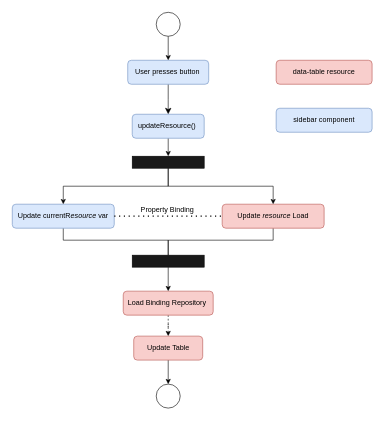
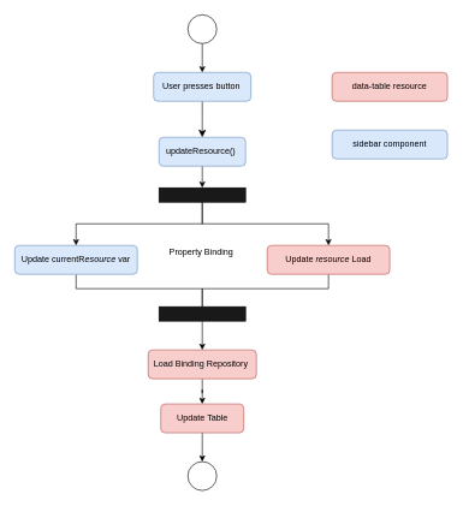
- <mxCell id="14" value="" style="endArrow=none;dashed=1;html=1;dashPattern=1 3;strokeWidth=2;entryX=0;entryY=0.5;entryDx=0;entryDy=0;exitX=1;exitY=0.5;exitDx=0;exitDy=0;" edge="1" parent="1" source="9" target="13"><mxGeometry width="50" height="50" relative="1" as="geometry"><mxPoint x="190" y="480" as="sourcePoint" /><mxPoint x="240" y="430" as="targetPoint" /></mxGeometry></mxCell>
- <mxCell id="6" style="edgeStyle=orthogonalEdgeStyle;rounded=0;orthogonalLoop=1;jettySize=auto;html=1;entryX=0.5;entryY=0;entryDx=0;entryDy=0;endArrow=classic;endFill=1;dashed=1;" edge="1" parent="1" source="7" target="24"><mxGeometry relative="1" as="geometry" /></mxCell>
+ <mxCell id="6" style="edgeStyle=orthogonalEdgeStyle;rounded=0;orthogonalLoop=1;jettySize=auto;html=1;entryX=0.5;entryY=0;entryDx=0;entryDy=0;endArrow=classic;endFill=1;" edge="1" parent="1" source="7" target="24"><mxGeometry relative="1" as="geometry" /></mxCell>
